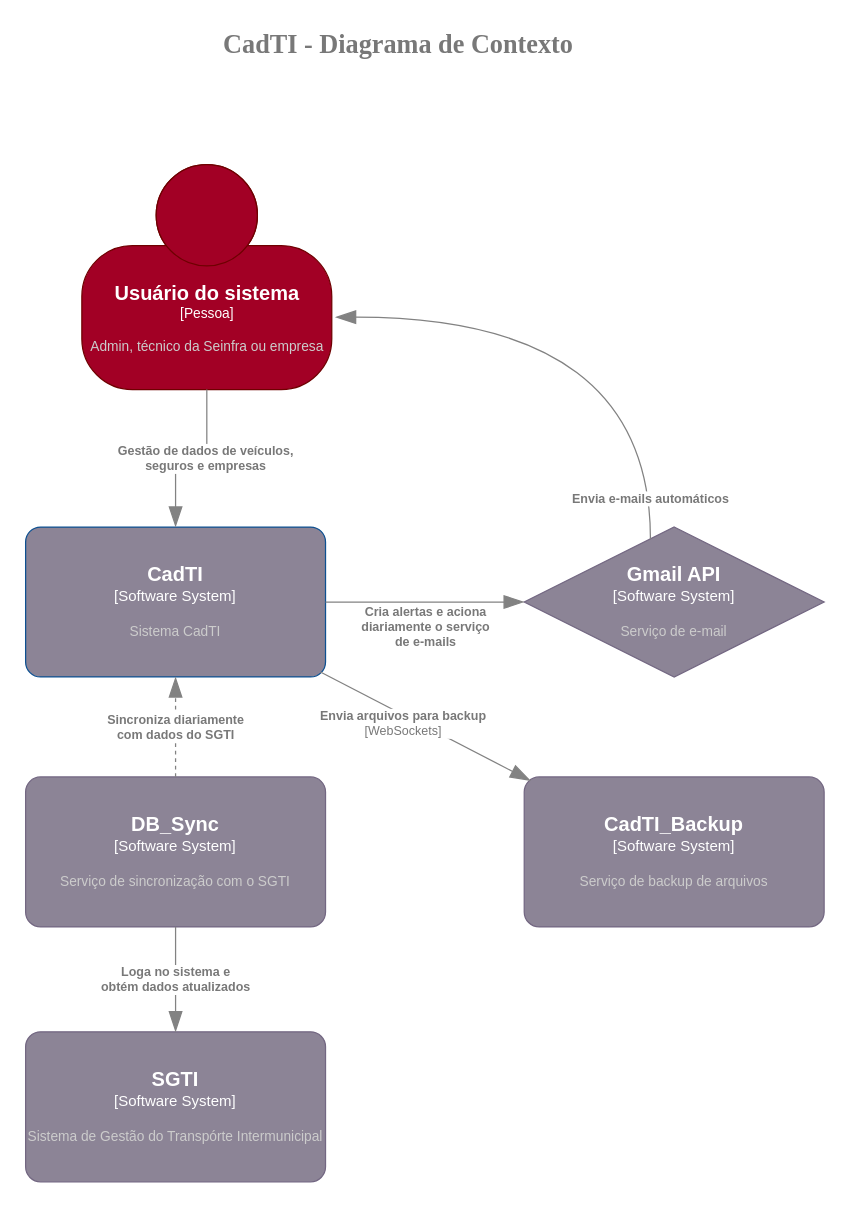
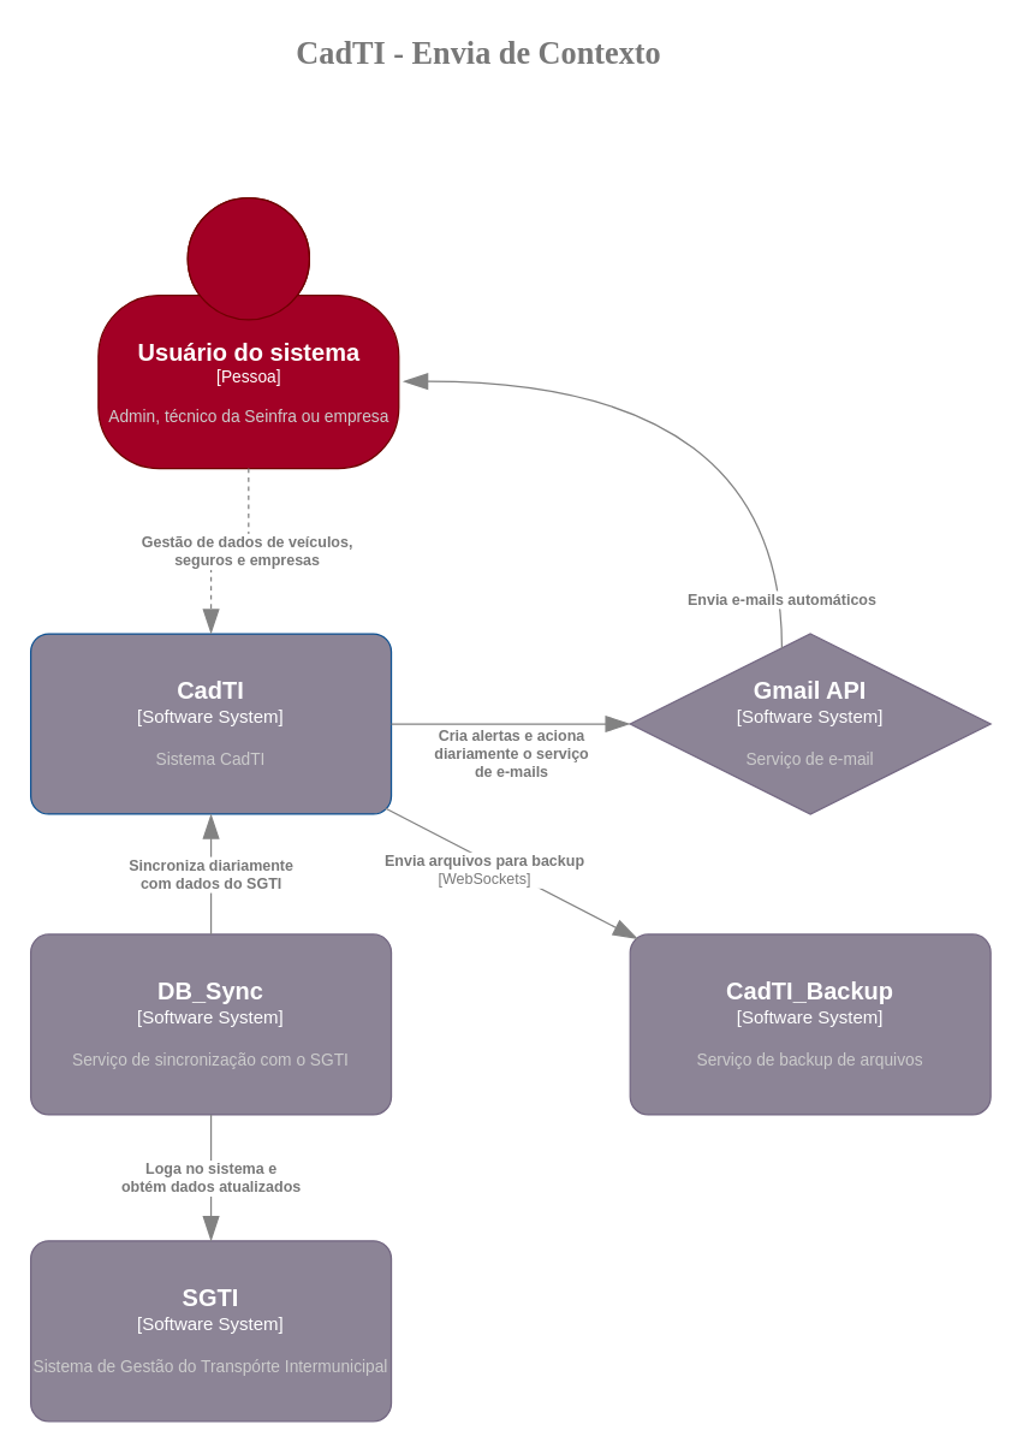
- <mxCell id="12" value="CadTI - Diagrama de Contexto" style="text;html=1;resizable=0;autosize=1;align=center;verticalAlign=middle;points=[];fillColor=none;strokeColor=none;rounded=0;fontStyle=1;fontSize=21;fontColor=#787878;fontFamily=Verdana;" parent="1" vertex="1"><mxGeometry x="133" y="20" width="370" height="30" as="geometry" /></mxCell>
+ <mxCell id="12" value="CadTI - Envia de Contexto" style="text;html=1;resizable=0;autosize=1;align=center;verticalAlign=middle;points=[];fillColor=none;strokeColor=none;rounded=0;fontStyle=1;fontSize=21;fontColor=#787878;fontFamily=Verdana;" parent="1" vertex="1"><mxGeometry x="133" y="20" width="370" height="30" as="geometry" /></mxCell>
- <mxCell id="8" value="&lt;div style=&quot;text-align: left&quot;&gt;&lt;div style=&quot;text-align: center&quot;&gt;&lt;b&gt;Gestão de dados de veículos,&#10;seguros e empresas&lt;/b&gt;&lt;/div&gt;&lt;/div&gt;" style="endArrow=blockThin;html=1;fontSize=10;fontColor=#787878;strokeWidth=1;endFill=1;strokeColor=#828282;elbow=vertical;metaEdit=1;endSize=14;startSize=14;jumpStyle=arc;jumpSize=16;rounded=1;edgeStyle=orthogonalEdgeStyle;exitX=0.5;exitY=1;exitDx=0;exitDy=0;exitPerimeter=0;entryX=0.5;entryY=0;entryDx=0;entryDy=0;entryPerimeter=0;" parent="1" source="2" target="3" edge="1"><mxGeometry x="-0.167" width="240" relative="1" as="geometry"><mxPoint x="139.5" y="341" as="sourcePoint" /><mxPoint x="140" y="411" as="targetPoint" /><mxPoint as="offset" /></mxGeometry></mxCell>
+ <mxCell id="8" value="&lt;div style=&quot;text-align: left&quot;&gt;&lt;div style=&quot;text-align: center&quot;&gt;&lt;b&gt;Gestão de dados de veículos,&#10;seguros e empresas&lt;/b&gt;&lt;/div&gt;&lt;/div&gt;" style="endArrow=blockThin;html=1;fontSize=10;fontColor=#787878;strokeWidth=1;endFill=1;strokeColor=#828282;elbow=vertical;metaEdit=1;endSize=14;startSize=14;jumpStyle=arc;jumpSize=16;rounded=1;edgeStyle=orthogonalEdgeStyle;exitX=0.5;exitY=1;exitDx=0;exitDy=0;exitPerimeter=0;entryX=0.5;entryY=0;entryDx=0;entryDy=0;entryPerimeter=0;dashed=1;" parent="1" source="2" target="3" edge="1"><mxGeometry x="-0.167" width="240" relative="1" as="geometry"><mxPoint x="139.5" y="341" as="sourcePoint" /><mxPoint x="140" y="411" as="targetPoint" /><mxPoint as="offset" /></mxGeometry></mxCell>
- <mxCell id="9" value="&lt;div style=&quot;text-align: left&quot;&gt;&lt;div style=&quot;text-align: center&quot;&gt;&lt;b&gt;Sincroniza diariamente &#10;com dados do SGTI&lt;/b&gt;&lt;/div&gt;&lt;/div&gt;" style="endArrow=blockThin;html=1;fontSize=10;fontColor=#787878;strokeWidth=1;endFill=1;strokeColor=#828282;elbow=vertical;metaEdit=1;endSize=14;startSize=14;jumpStyle=arc;jumpSize=16;rounded=1;edgeStyle=orthogonalEdgeStyle;entryX=0.5;entryY=1;entryDx=0;entryDy=0;entryPerimeter=0;exitX=0.5;exitY=0;exitDx=0;exitDy=0;exitPerimeter=0;dashed=1;" parent="1" source="4" target="3" edge="1"><mxGeometry width="240" relative="1" as="geometry"><mxPoint x="139.5" y="631" as="sourcePoint" /><mxPoint x="139.5" y="551" as="targetPoint" /><mxPoint as="offset" /></mxGeometry></mxCell>
+ <mxCell id="9" value="&lt;div style=&quot;text-align: left&quot;&gt;&lt;div style=&quot;text-align: center&quot;&gt;&lt;b&gt;Sincroniza diariamente &#10;com dados do SGTI&lt;/b&gt;&lt;/div&gt;&lt;/div&gt;" style="endArrow=blockThin;html=1;fontSize=10;fontColor=#787878;strokeWidth=1;endFill=1;strokeColor=#828282;elbow=vertical;metaEdit=1;endSize=14;startSize=14;jumpStyle=arc;jumpSize=16;rounded=1;edgeStyle=orthogonalEdgeStyle;entryX=0.5;entryY=1;entryDx=0;entryDy=0;entryPerimeter=0;exitX=0.5;exitY=0;exitDx=0;exitDy=0;exitPerimeter=0;" parent="1" source="4" target="3" edge="1"><mxGeometry width="240" relative="1" as="geometry"><mxPoint x="139.5" y="631" as="sourcePoint" /><mxPoint x="139.5" y="551" as="targetPoint" /><mxPoint as="offset" /></mxGeometry></mxCell>
